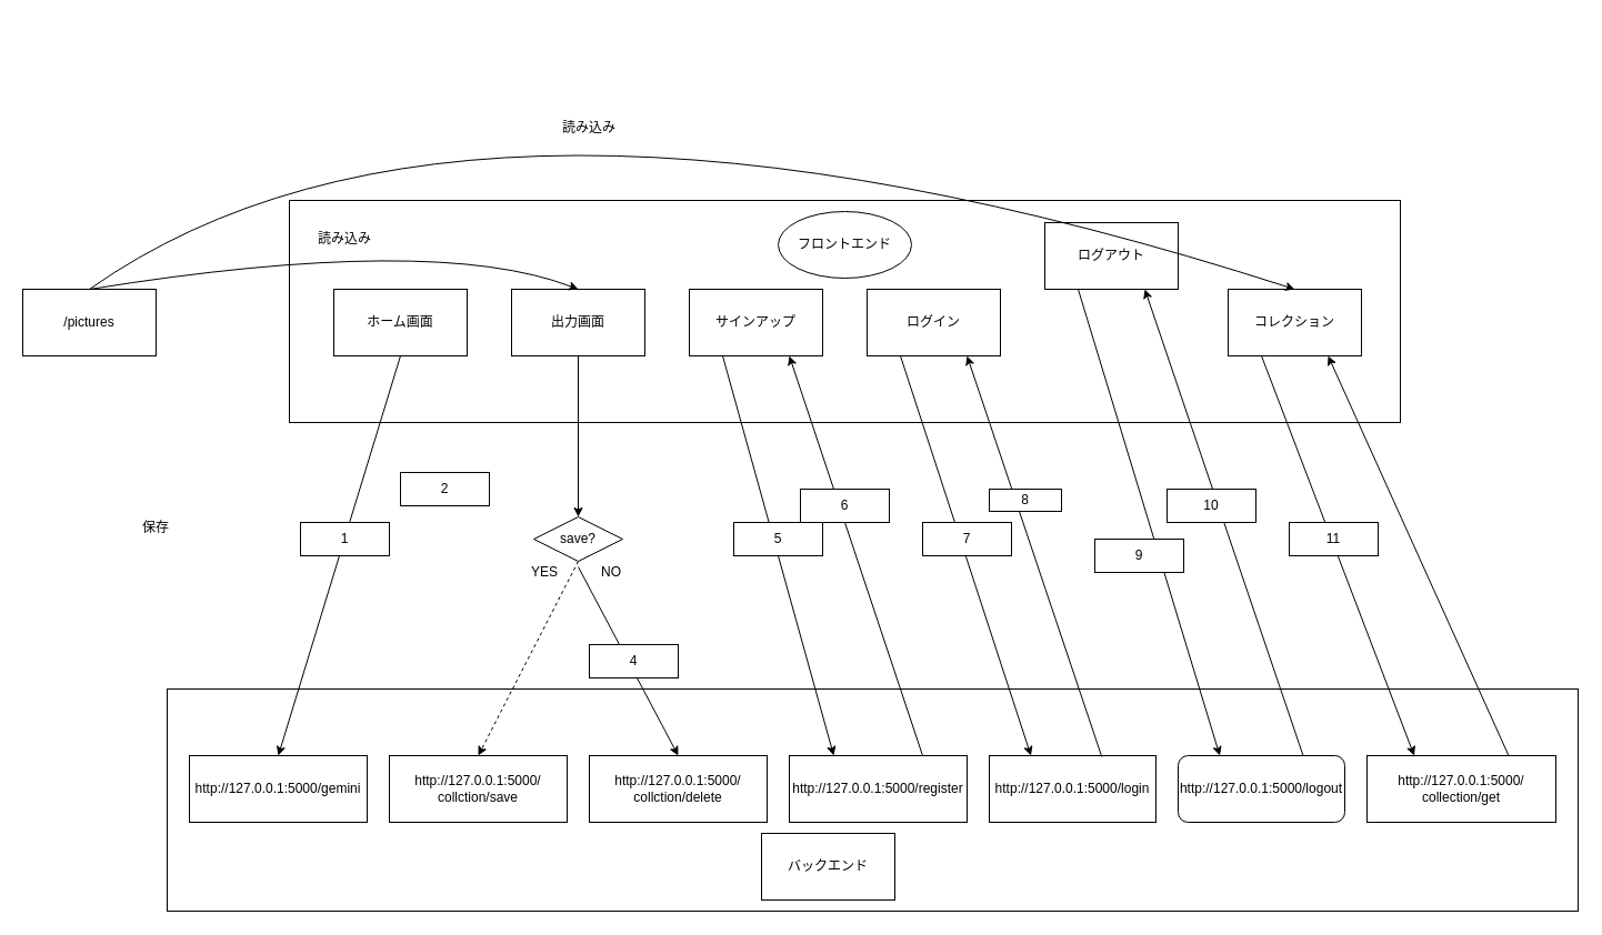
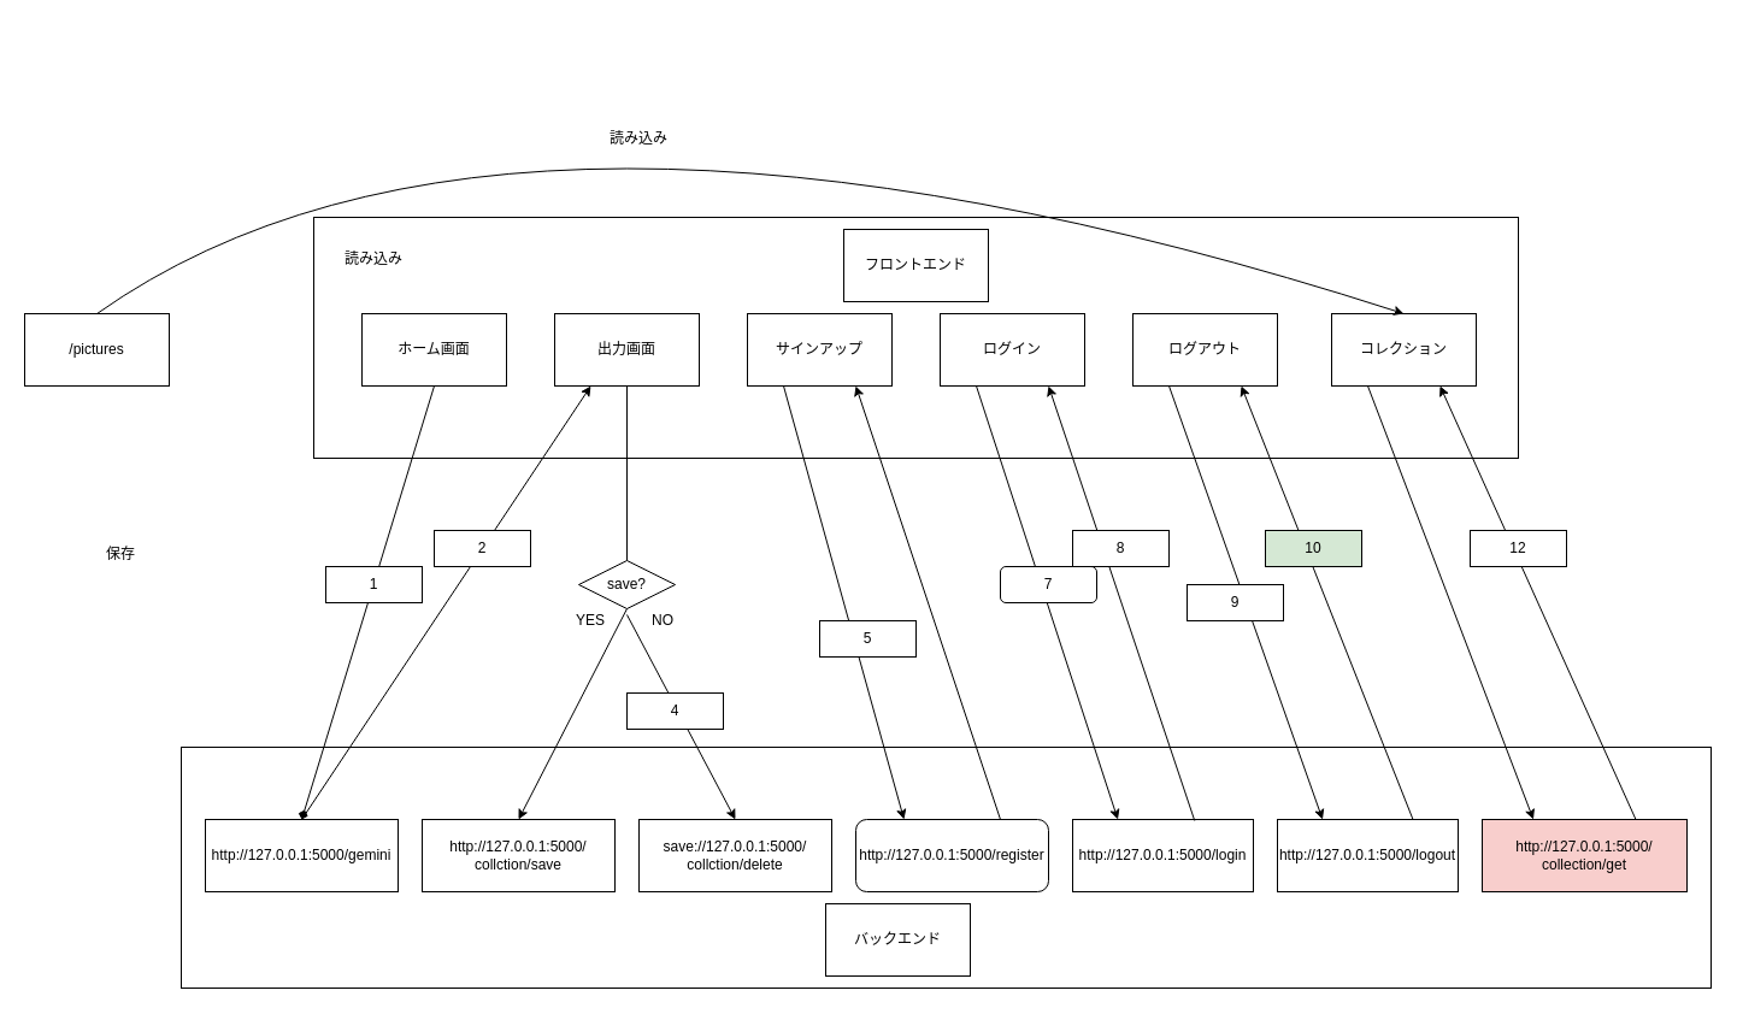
- <mxCell id="7" value="フロントエンド" style="ellipse;whiteSpace=wrap;html=1;" parent="1" vertex="1"><mxGeometry x="700" y="190" width="120" height="60" as="geometry" /></mxCell>
+ <mxCell id="7" value="フロントエンド" style="rounded=0;whiteSpace=wrap;html=1;" parent="1" vertex="1"><mxGeometry x="700" y="190" width="120" height="60" as="geometry" /></mxCell>
- <mxCell id="14" value="ログアウト" style="rounded=0;whiteSpace=wrap;html=1;" parent="1" vertex="1"><mxGeometry x="940" y="200" width="120" height="60" as="geometry" /></mxCell>
+ <mxCell id="14" value="ログアウト" style="rounded=0;whiteSpace=wrap;html=1;" parent="1" vertex="1"><mxGeometry x="940" y="260" width="120" height="60" as="geometry" /></mxCell>
- <mxCell id="48" value="" style="curved=1;endArrow=classic;html=1;exitX=0.5;exitY=0;exitDx=0;exitDy=0;entryX=0.5;entryY=0;entryDx=0;entryDy=0;" edge="1" parent="1" source="46" target="16"><mxGeometry width="50" height="50" relative="1" as="geometry"><mxPoint x="500" y="370" as="sourcePoint" /><mxPoint x="550" y="320" as="targetPoint" /><Array as="points"><mxPoint x="390" y="210" /></Array></mxGeometry></mxCell>
- <mxCell id="22" value="2" style="rounded=0;whiteSpace=wrap;html=1;" parent="1" vertex="1"><mxGeometry x="360" y="425" width="80" height="30" as="geometry" /></mxCell>
+ <mxCell id="22" value="2" style="rounded=0;whiteSpace=wrap;html=1;" parent="1" vertex="1"><mxGeometry x="360" y="440" width="80" height="30" as="geometry" /></mxCell>
- <mxCell id="39" value="8" style="rounded=0;whiteSpace=wrap;html=1;" parent="1" vertex="1"><mxGeometry x="890" y="440" width="65" height="20" as="geometry" /></mxCell>
+ <mxCell id="39" value="8" style="rounded=0;whiteSpace=wrap;html=1;" parent="1" vertex="1"><mxGeometry x="890" y="440" width="80" height="30" as="geometry" /></mxCell>
- <mxCell id="37" value="6" style="rounded=0;whiteSpace=wrap;html=1;" parent="1" vertex="1"><mxGeometry x="720" y="440" width="80" height="30" as="geometry" /></mxCell>
- <mxCell id="42" value="10" style="rounded=0;whiteSpace=wrap;html=1;" parent="1" vertex="1"><mxGeometry x="1050" y="440" width="80" height="30" as="geometry" /></mxCell>
+ <mxCell id="42" value="10" style="rounded=0;whiteSpace=wrap;html=1;fillColor=#d5e8d4;" parent="1" vertex="1"><mxGeometry x="1050" y="440" width="80" height="30" as="geometry" /></mxCell>
+ <mxCell id="45" value="12" style="rounded=0;whiteSpace=wrap;html=1;" parent="1" vertex="1"><mxGeometry x="1220" y="440" width="80" height="30" as="geometry" /></mxCell>
- <mxCell id="24" value="" style="endArrow=classic;html=1;rounded=0;exitX=0.5;exitY=1;exitDx=0;exitDy=0;entryX=0.5;entryY=0;entryDx=0;entryDy=0;" parent="1" source="16" target="23" edge="1"><mxGeometry width="50" height="50" relative="1" as="geometry"><mxPoint x="680" y="550" as="sourcePoint" /><mxPoint x="730" y="500" as="targetPoint" /></mxGeometry></mxCell>
+ <mxCell id="24" value="" style="endArrow=none;html=1;rounded=0;exitX=0.5;exitY=1;exitDx=0;exitDy=0;entryX=0.5;entryY=0;entryDx=0;entryDy=0;" parent="1" source="16" target="23" edge="1"><mxGeometry width="50" height="50" relative="1" as="geometry"><mxPoint x="680" y="550" as="sourcePoint" /><mxPoint x="730" y="500" as="targetPoint" /></mxGeometry></mxCell>
- <mxCell id="47" value="保存" style="text;html=1;align=center;verticalAlign=middle;whiteSpace=wrap;rounded=0;" vertex="1" parent="1"><mxGeometry x="110" y="460" width="60" height="30" as="geometry" /></mxCell>
+ <mxCell id="47" value="保存" style="text;html=1;align=center;verticalAlign=middle;whiteSpace=wrap;rounded=0;" vertex="1" parent="1"><mxGeometry x="70" y="445" width="60" height="30" as="geometry" /></mxCell>
- <mxCell id="34" value="5" style="rounded=0;whiteSpace=wrap;html=1;" parent="1" vertex="1"><mxGeometry x="660" y="470" width="80" height="30" as="geometry" /></mxCell>
+ <mxCell id="34" value="5" style="rounded=0;whiteSpace=wrap;html=1;" parent="1" vertex="1"><mxGeometry x="680" y="515" width="80" height="30" as="geometry" /></mxCell>
- <mxCell id="35" value="7" style="rounded=0;whiteSpace=wrap;html=1;" parent="1" vertex="1"><mxGeometry x="830" y="470" width="80" height="30" as="geometry" /></mxCell>
+ <mxCell id="35" value="7" style="whiteSpace=wrap;html=1;rounded=1;" parent="1" vertex="1"><mxGeometry x="830" y="470" width="80" height="30" as="geometry" /></mxCell>
- <mxCell id="44" value="11" style="rounded=0;whiteSpace=wrap;html=1;" parent="1" vertex="1"><mxGeometry x="1160" y="470" width="80" height="30" as="geometry" /></mxCell>
+ <mxCell id="21" value="" style="endArrow=classic;html=1;rounded=0;entryX=0.25;entryY=1;entryDx=0;entryDy=0;exitX=0.5;exitY=0;exitDx=0;exitDy=0;" parent="1" source="12" target="16" edge="1"><mxGeometry width="50" height="50" relative="1" as="geometry"><mxPoint x="680" y="550" as="sourcePoint" /><mxPoint x="730" y="500" as="targetPoint" /></mxGeometry></mxCell>
- <mxCell id="25" value="" style="endArrow=classic;html=1;rounded=0;exitX=0.5;exitY=1;exitDx=0;exitDy=0;entryX=0.5;entryY=0;entryDx=0;entryDy=0;dashed=1;" parent="1" source="23" target="17" edge="1"><mxGeometry width="50" height="50" relative="1" as="geometry"><mxPoint x="680" y="550" as="sourcePoint" /><mxPoint x="730" y="500" as="targetPoint" /></mxGeometry></mxCell>
+ <mxCell id="25" value="" style="endArrow=classic;html=1;rounded=0;exitX=0.5;exitY=1;exitDx=0;exitDy=0;entryX=0.5;entryY=0;entryDx=0;entryDy=0;" parent="1" source="23" target="17" edge="1"><mxGeometry width="50" height="50" relative="1" as="geometry"><mxPoint x="680" y="550" as="sourcePoint" /><mxPoint x="730" y="500" as="targetPoint" /></mxGeometry></mxCell>
- <mxCell id="29" value="4" style="rounded=0;whiteSpace=wrap;html=1;" parent="1" vertex="1"><mxGeometry x="530" y="580" width="80" height="30" as="geometry" /></mxCell>
+ <mxCell id="29" value="4" style="rounded=0;whiteSpace=wrap;html=1;" parent="1" vertex="1"><mxGeometry x="520" y="575" width="80" height="30" as="geometry" /></mxCell>
- <mxCell id="19" value="" style="endArrow=classic;html=1;rounded=0;exitX=0.5;exitY=1;exitDx=0;exitDy=0;entryX=0.5;entryY=0;entryDx=0;entryDy=0;" parent="1" source="6" target="12" edge="1"><mxGeometry width="50" height="50" relative="1" as="geometry"><mxPoint x="680" y="550" as="sourcePoint" /><mxPoint x="730" y="500" as="targetPoint" /></mxGeometry></mxCell>
+ <mxCell id="19" value="" style="endArrow=diamond;html=1;rounded=0;exitX=0.5;exitY=1;exitDx=0;exitDy=0;entryX=0.5;entryY=0;entryDx=0;entryDy=0;" parent="1" source="6" target="12" edge="1"><mxGeometry width="50" height="50" relative="1" as="geometry"><mxPoint x="680" y="550" as="sourcePoint" /><mxPoint x="730" y="500" as="targetPoint" /></mxGeometry></mxCell>
- <mxCell id="18" value="http://127.0.0.1:5000/&lt;div&gt;collction/delete&lt;/div&gt;" style="rounded=0;whiteSpace=wrap;html=1;" parent="1" vertex="1"><mxGeometry x="530" y="680" width="160" height="60" as="geometry" /></mxCell>
+ <mxCell id="18" value="save://127.0.0.1:5000/&lt;div&gt;collction/delete&lt;/div&gt;" style="rounded=0;whiteSpace=wrap;html=1;" parent="1" vertex="1"><mxGeometry x="530" y="680" width="160" height="60" as="geometry" /></mxCell>
- <mxCell id="11" value="http://127.0.0.1:5000/register" style="rounded=0;whiteSpace=wrap;html=1;" parent="1" vertex="1"><mxGeometry x="710" y="680" width="160" height="60" as="geometry" /></mxCell>
+ <mxCell id="11" value="http://127.0.0.1:5000/register" style="whiteSpace=wrap;html=1;rounded=1;" parent="1" vertex="1"><mxGeometry x="710" y="680" width="160" height="60" as="geometry" /></mxCell>
- <mxCell id="15" value="http://127.0.0.1:5000/logout" style="whiteSpace=wrap;html=1;rounded=1;" parent="1" vertex="1"><mxGeometry x="1060" y="680" width="150" height="60" as="geometry" /></mxCell>
+ <mxCell id="15" value="http://127.0.0.1:5000/logout" style="rounded=0;whiteSpace=wrap;html=1;" parent="1" vertex="1"><mxGeometry x="1060" y="680" width="150" height="60" as="geometry" /></mxCell>
- <mxCell id="9" value="http://127.0.0.1:5000/&lt;div&gt;collection/get&lt;/div&gt;" style="rounded=0;whiteSpace=wrap;html=1;" parent="1" vertex="1"><mxGeometry x="1230" y="680" width="170" height="60" as="geometry" /></mxCell>
+ <mxCell id="9" value="http://127.0.0.1:5000/&lt;div&gt;collection/get&lt;/div&gt;" style="rounded=0;whiteSpace=wrap;html=1;fillColor=#f8cecc;" parent="1" vertex="1"><mxGeometry x="1230" y="680" width="170" height="60" as="geometry" /></mxCell>
